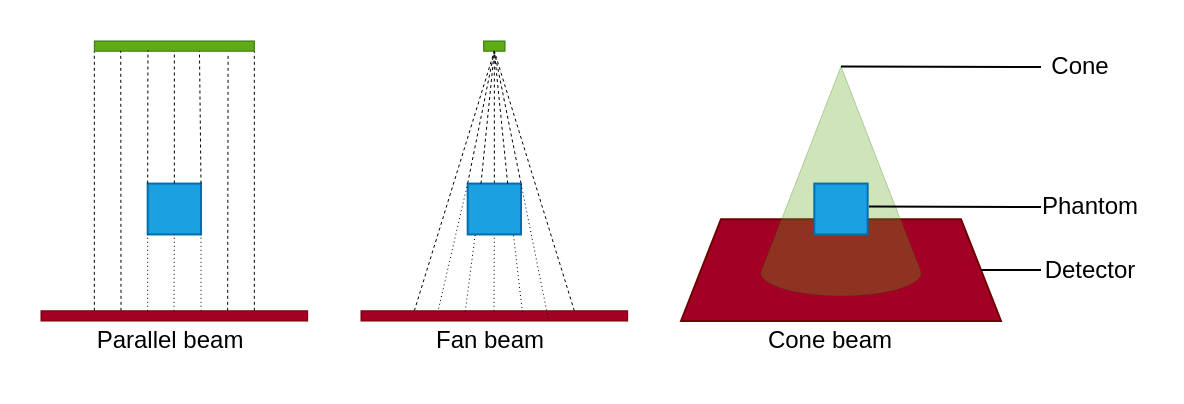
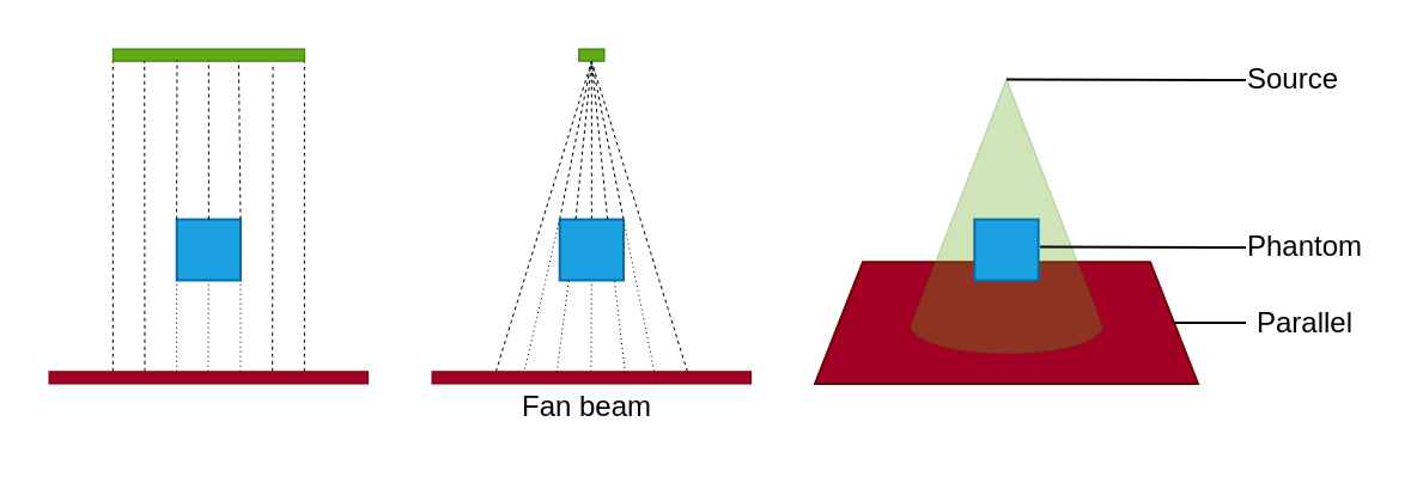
- <mxCell id="38" value="Cone" style="text;html=1;strokeColor=none;fillColor=none;align=center;verticalAlign=middle;whiteSpace=wrap;rounded=0;labelBackgroundColor=none;" parent="1" vertex="1"><mxGeometry x="520" y="23" width="40" height="20" as="geometry" /></mxCell>
+ <mxCell id="38" value="Source" style="text;html=1;strokeColor=none;fillColor=none;align=center;verticalAlign=middle;whiteSpace=wrap;rounded=0;labelBackgroundColor=none;" parent="1" vertex="1"><mxGeometry x="520" y="23" width="40" height="20" as="geometry" /></mxCell>
- <mxCell id="42" value="Detector" style="text;html=1;strokeColor=none;fillColor=none;align=center;verticalAlign=middle;whiteSpace=wrap;rounded=0;labelBackgroundColor=none;" parent="1" vertex="1"><mxGeometry x="520" y="124.55" width="50" height="20" as="geometry" /></mxCell>
+ <mxCell id="42" value="Parallel" style="text;html=1;strokeColor=none;fillColor=none;align=center;verticalAlign=middle;whiteSpace=wrap;rounded=0;labelBackgroundColor=none;" parent="1" vertex="1"><mxGeometry x="520" y="124.55" width="50" height="20" as="geometry" /></mxCell>
- <mxCell id="34" value="Parallel beam" style="text;html=1;strokeColor=none;fillColor=none;align=center;verticalAlign=middle;whiteSpace=wrap;rounded=0;labelBackgroundColor=none;" parent="1" vertex="1"><mxGeometry y="160" width="130" height="20" as="geometry" x="20" /></mxCell>
- <mxCell id="36" value="Cone beam" style="text;html=1;strokeColor=none;fillColor=none;align=center;verticalAlign=middle;whiteSpace=wrap;rounded=0;labelBackgroundColor=none;" parent="1" vertex="1"><mxGeometry x="350" y="160" width="130" height="20" as="geometry" /></mxCell>
